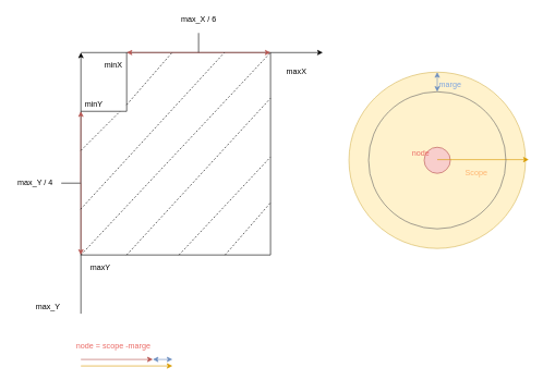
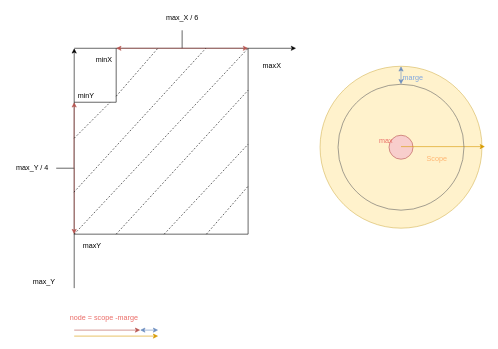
- <mxCell id="9" value="node" style="text;html=1;align=center;verticalAlign=middle;whiteSpace=wrap;rounded=0;fontColor=#EA6B66;" vertex="1" parent="1"><mxGeometry x="623" y="225" width="40" height="20" as="geometry" /></mxCell>
+ <mxCell id="9" value="max" style="text;html=1;align=center;verticalAlign=middle;whiteSpace=wrap;rounded=0;fontColor=#EA6B66;" vertex="1" parent="1"><mxGeometry x="623" y="225" width="40" height="20" as="geometry" /></mxCell>
